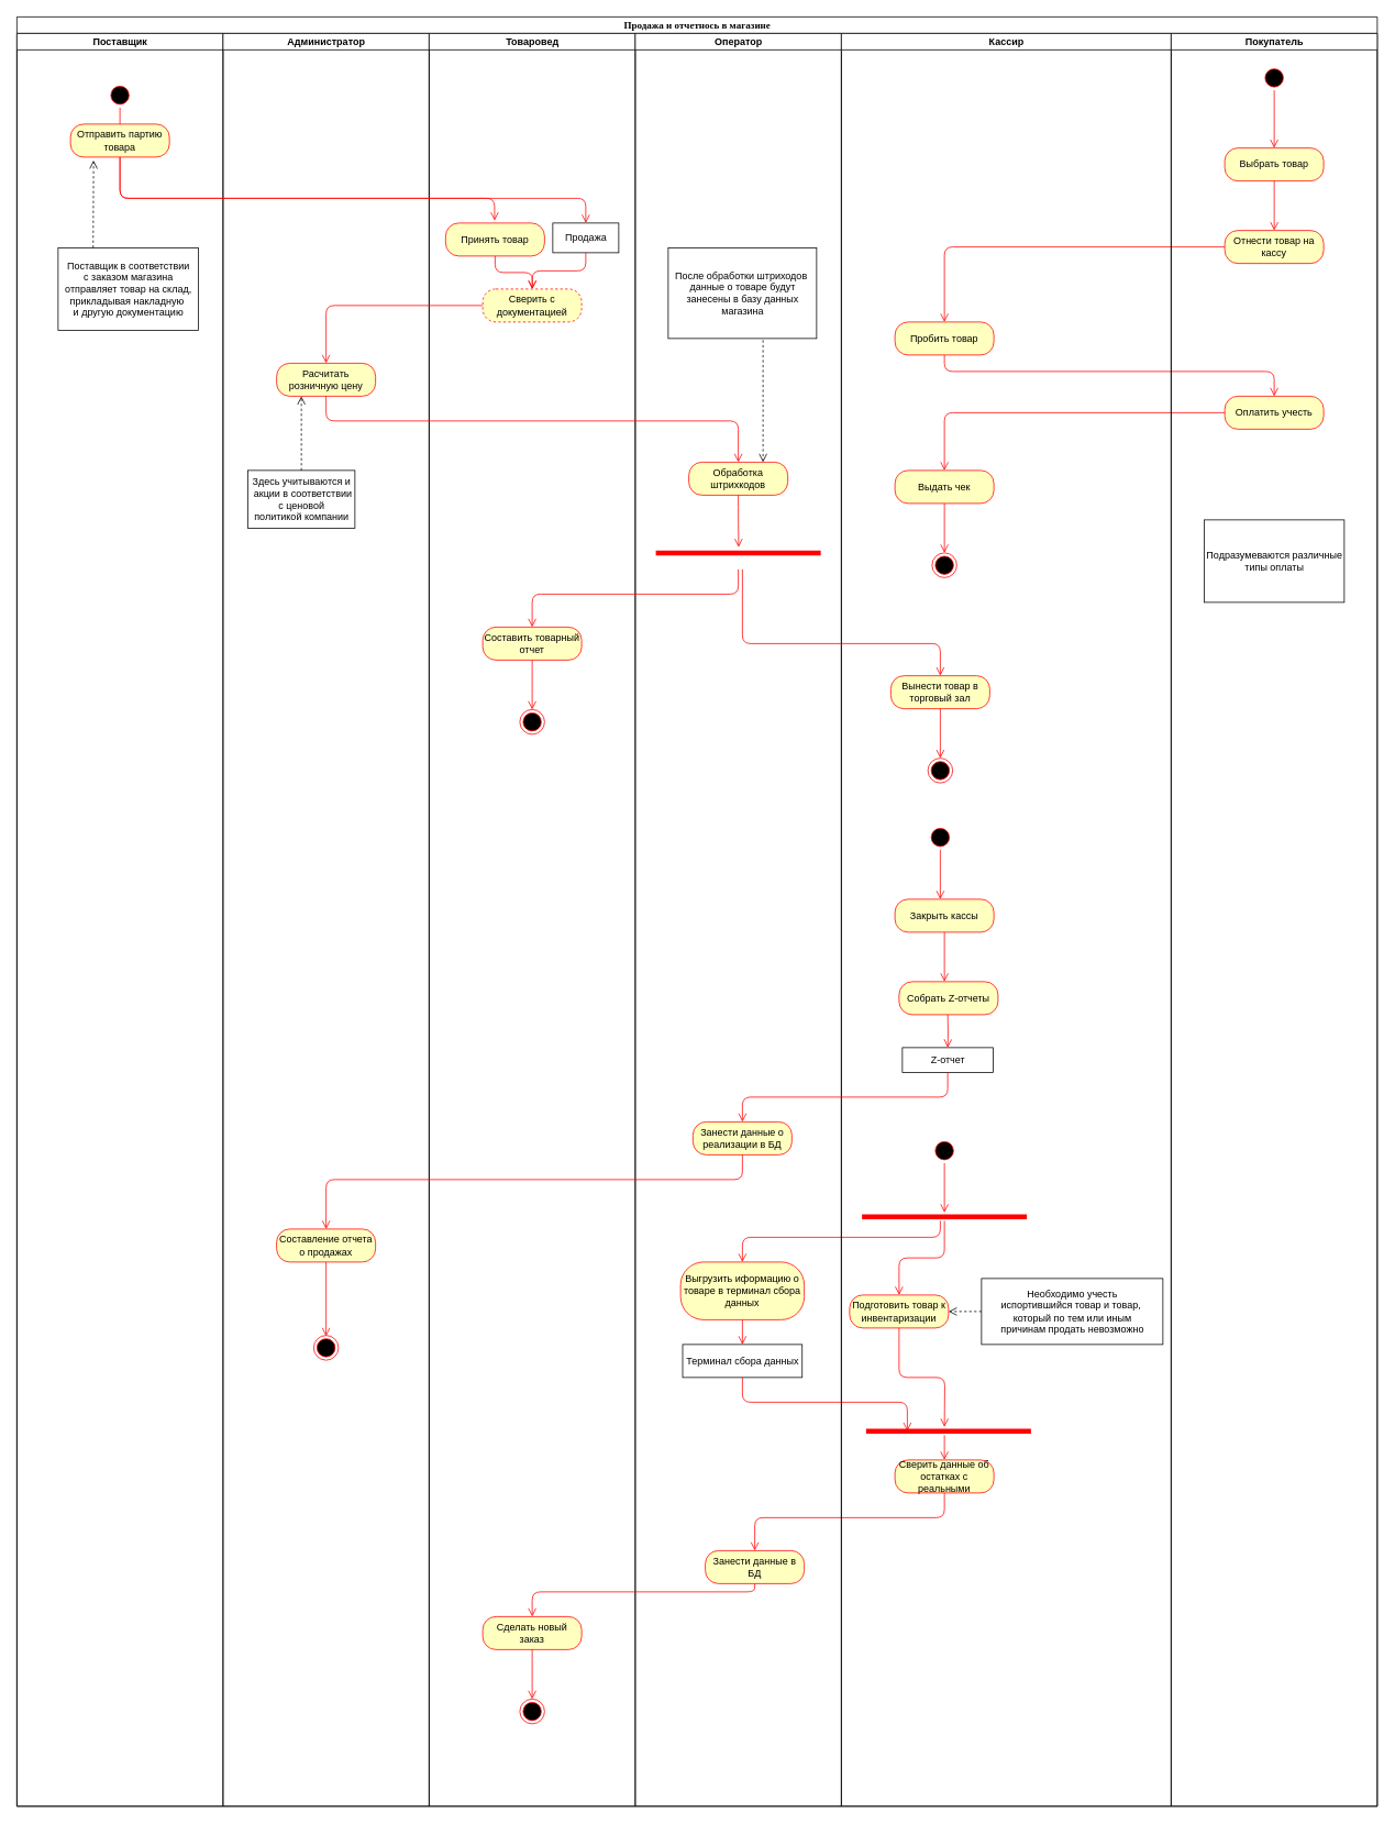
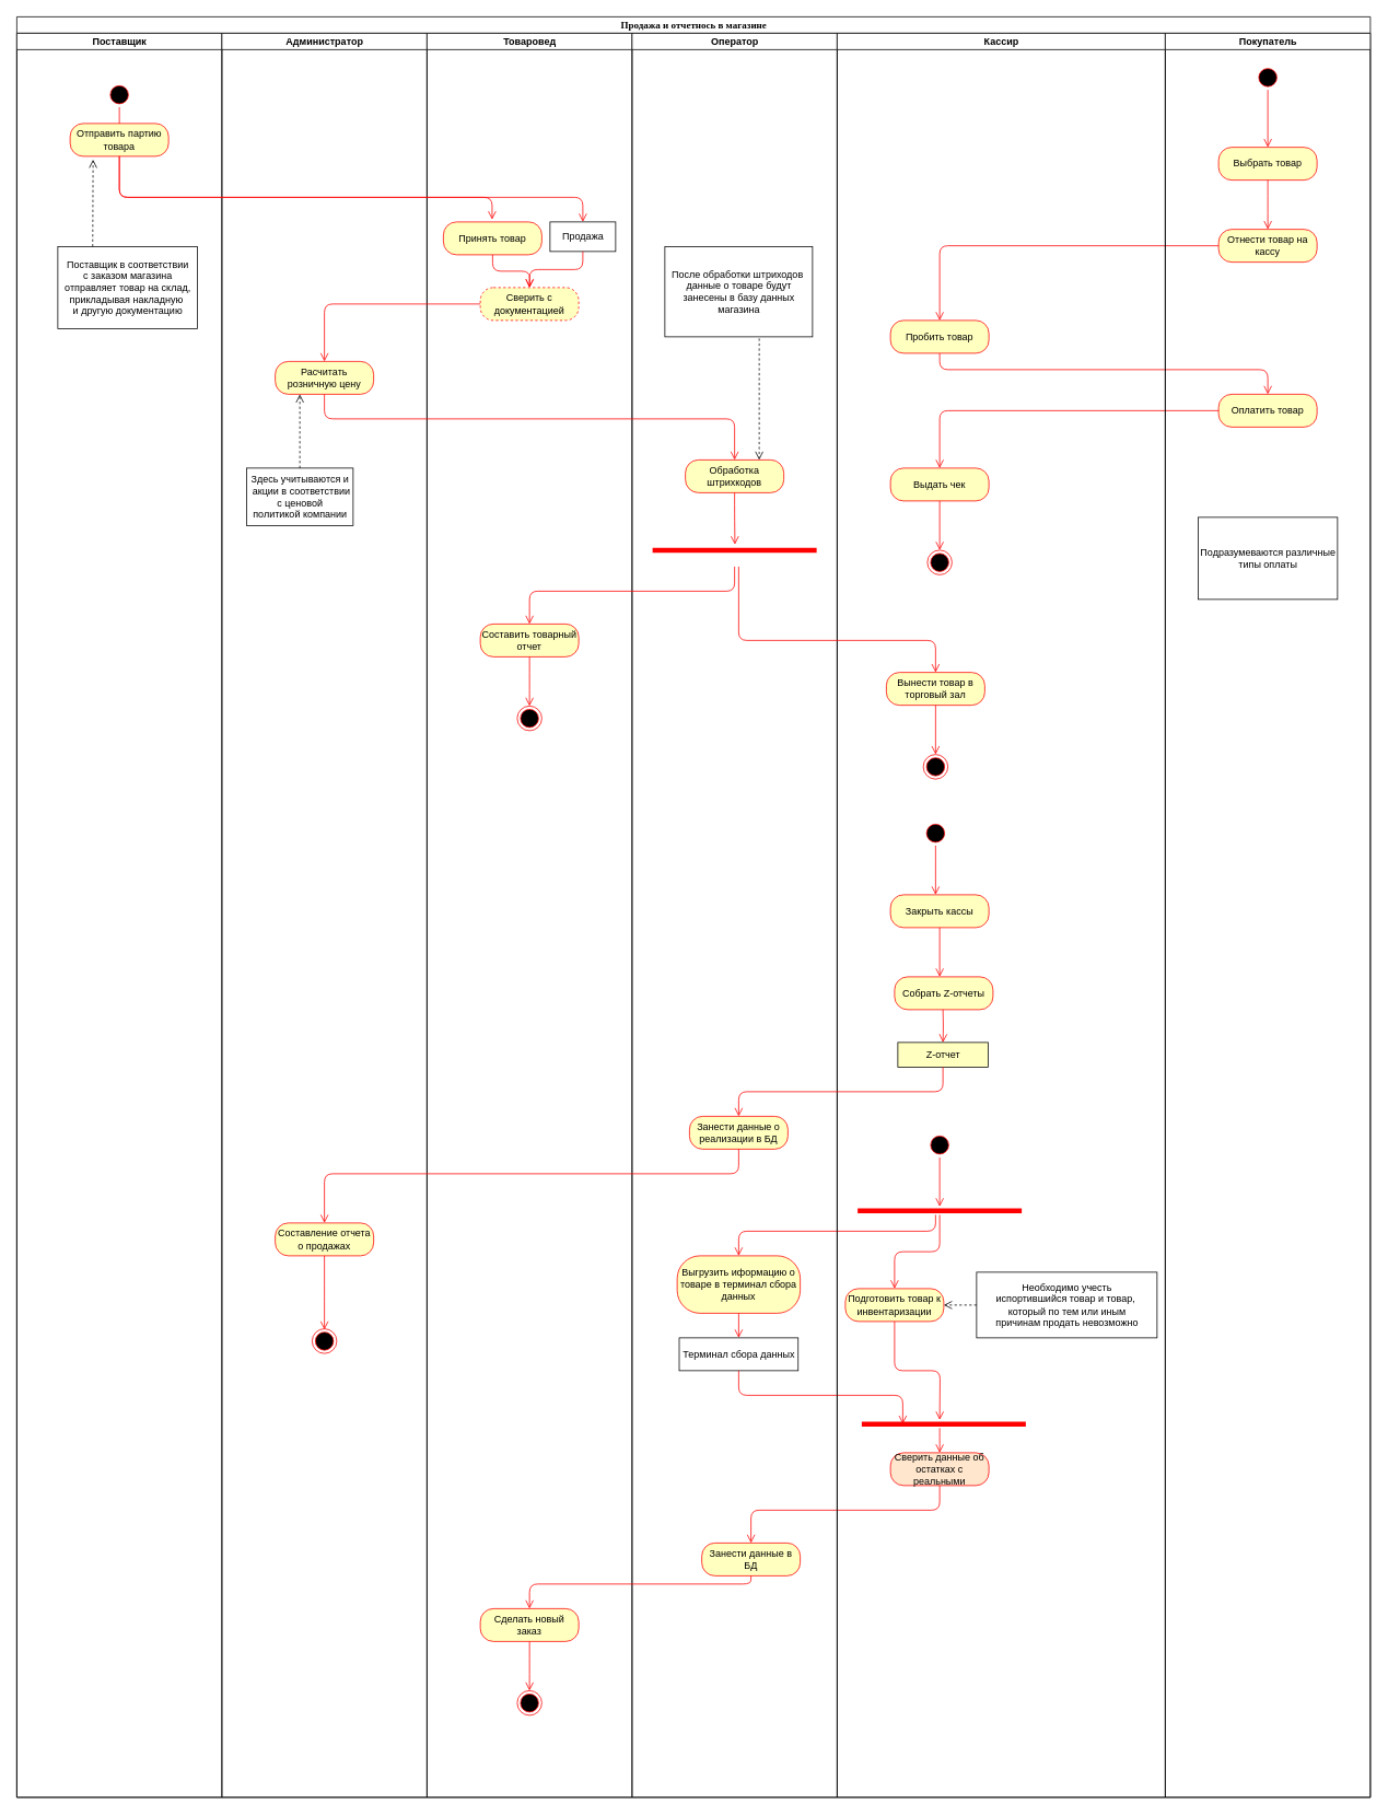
- <mxCell id="83" value="Оплатить учесть" style="rounded=1;whiteSpace=wrap;html=1;arcSize=40;fontColor=#000000;fillColor=#ffffc0;strokeColor=#ff0000;" parent="77" vertex="1"><mxGeometry x="65" y="440" width="120" height="40" as="geometry" /></mxCell>
+ <mxCell id="83" value="Оплатить товар" style="rounded=1;whiteSpace=wrap;html=1;arcSize=40;fontColor=#000000;fillColor=#ffffc0;strokeColor=#ff0000;" parent="77" vertex="1"><mxGeometry x="65" y="440" width="120" height="40" as="geometry" /></mxCell>
- <mxCell id="74" value="Z-отчет" style="html=1;" vertex="1" parent="51"><mxGeometry x="74" y="1230" width="110" height="30" as="geometry" /></mxCell>
+ <mxCell id="74" value="Z-отчет" style="html=1;fillColor=#ffffc0;" vertex="1" parent="51"><mxGeometry x="74" y="1230" width="110" height="30" as="geometry" /></mxCell>
- <mxCell id="69" value="Сверить данные об остатках с реальными" style="rounded=1;whiteSpace=wrap;html=1;arcSize=40;fontColor=#000000;fillColor=#ffffc0;strokeColor=#ff0000;" parent="51" vertex="1"><mxGeometry x="65" y="1730" width="120" height="40" as="geometry" /></mxCell>
+ <mxCell id="69" value="Сверить данные об остатках с реальными" style="rounded=1;whiteSpace=wrap;html=1;arcSize=40;fontColor=#000000;fillColor=#ffe6cc;strokeColor=#ff0000;" parent="51" vertex="1"><mxGeometry x="65" y="1730" width="120" height="40" as="geometry" /></mxCell>
